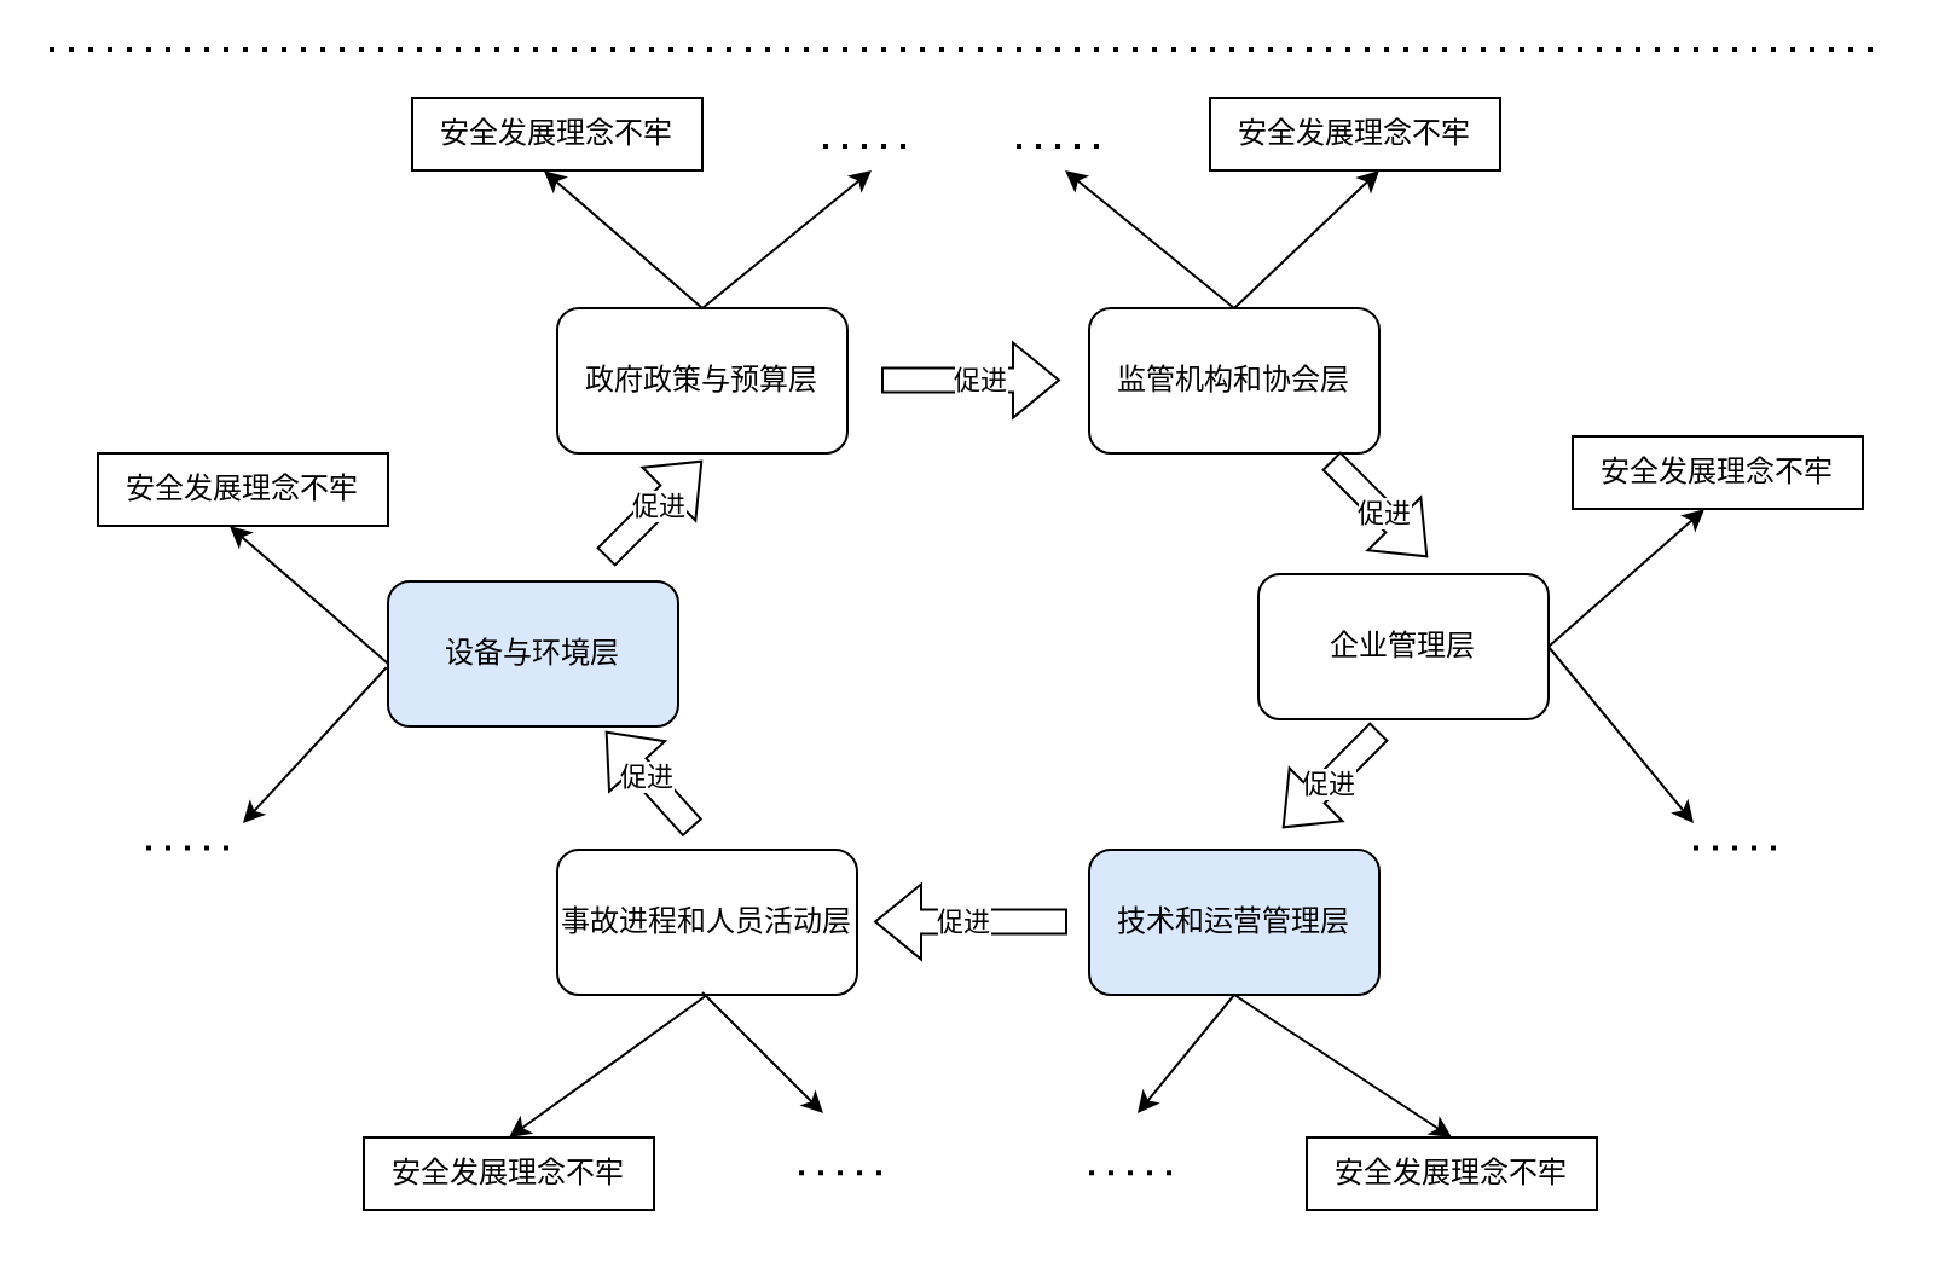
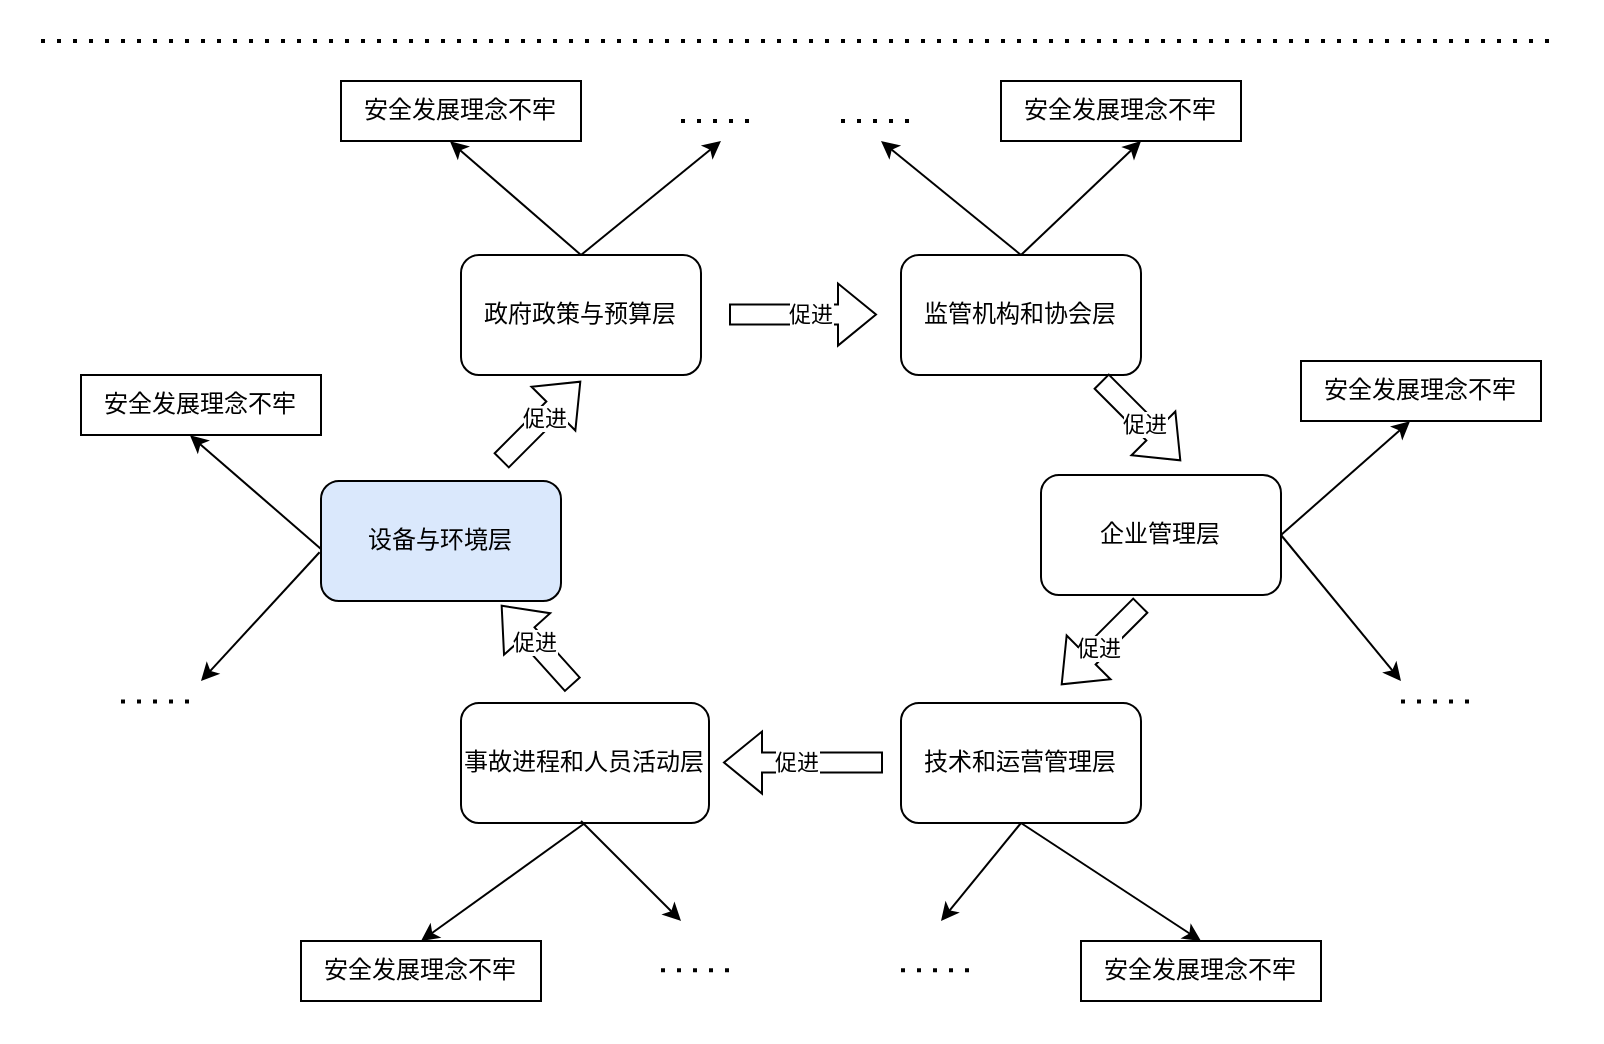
- <mxCell id="13" value="技术和运营管理层" style="rounded=1;whiteSpace=wrap;html=1;fillColor=#dae8fc;" parent="1" vertex="1"><mxGeometry x="450" y="351" width="120" height="60" as="geometry" /></mxCell>
+ <mxCell id="13" value="技术和运营管理层" style="rounded=1;whiteSpace=wrap;html=1;" parent="1" vertex="1"><mxGeometry x="450" y="351" width="120" height="60" as="geometry" /></mxCell>
